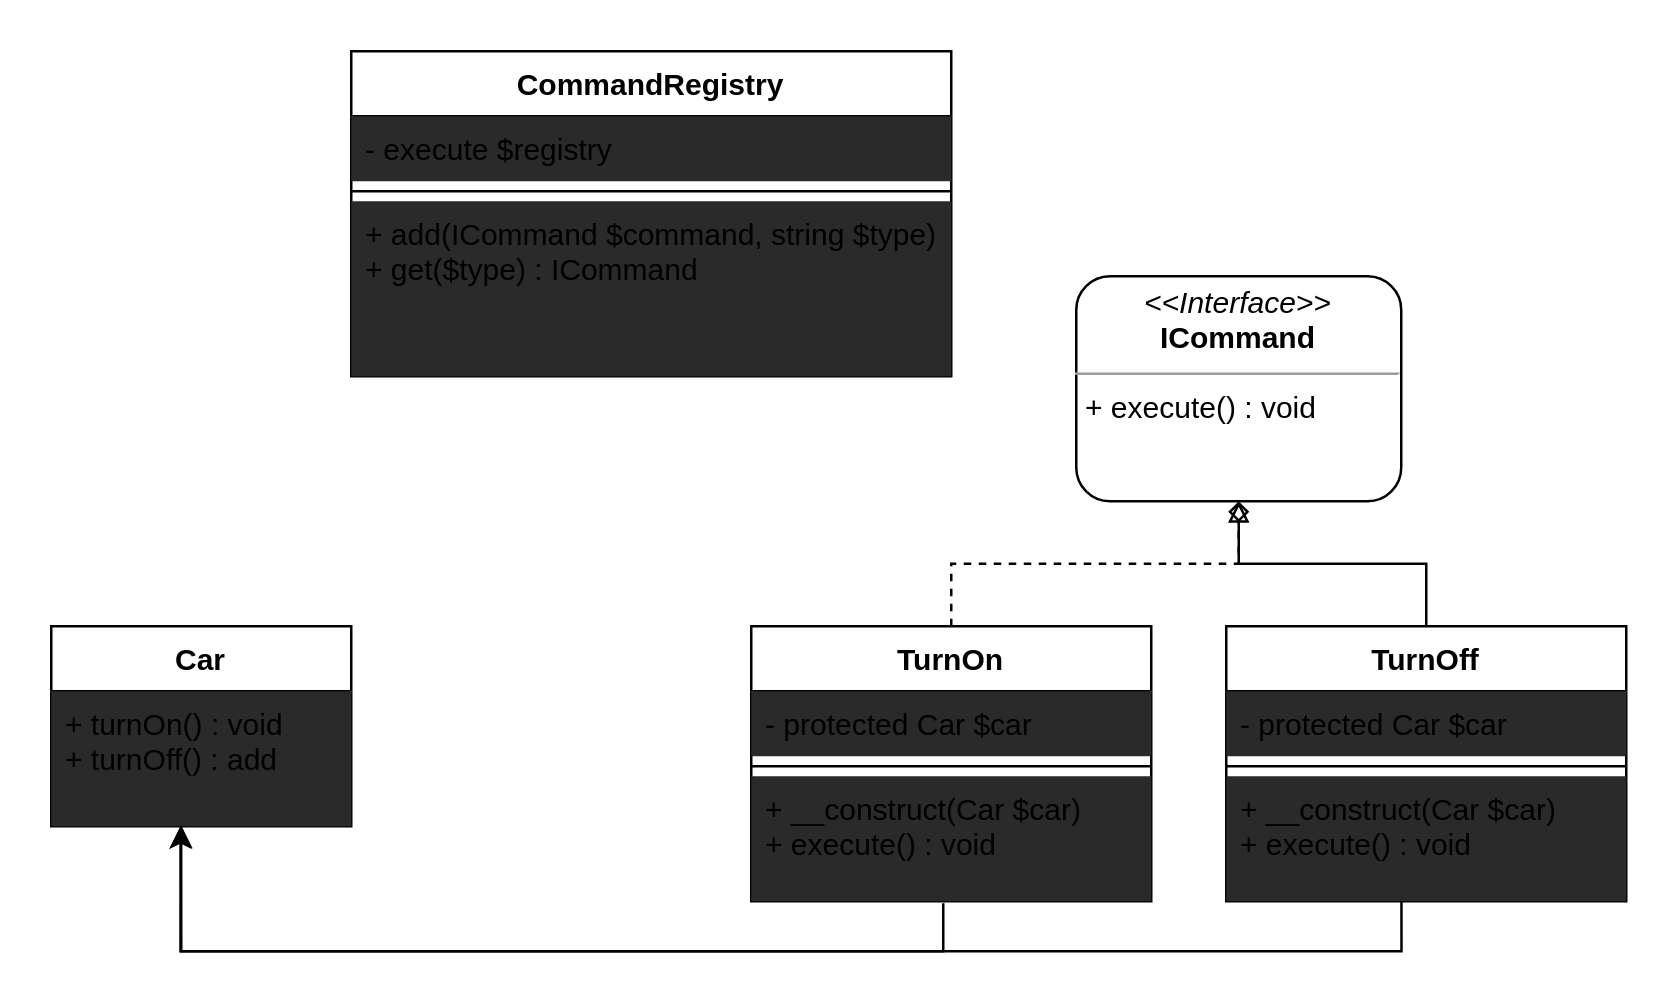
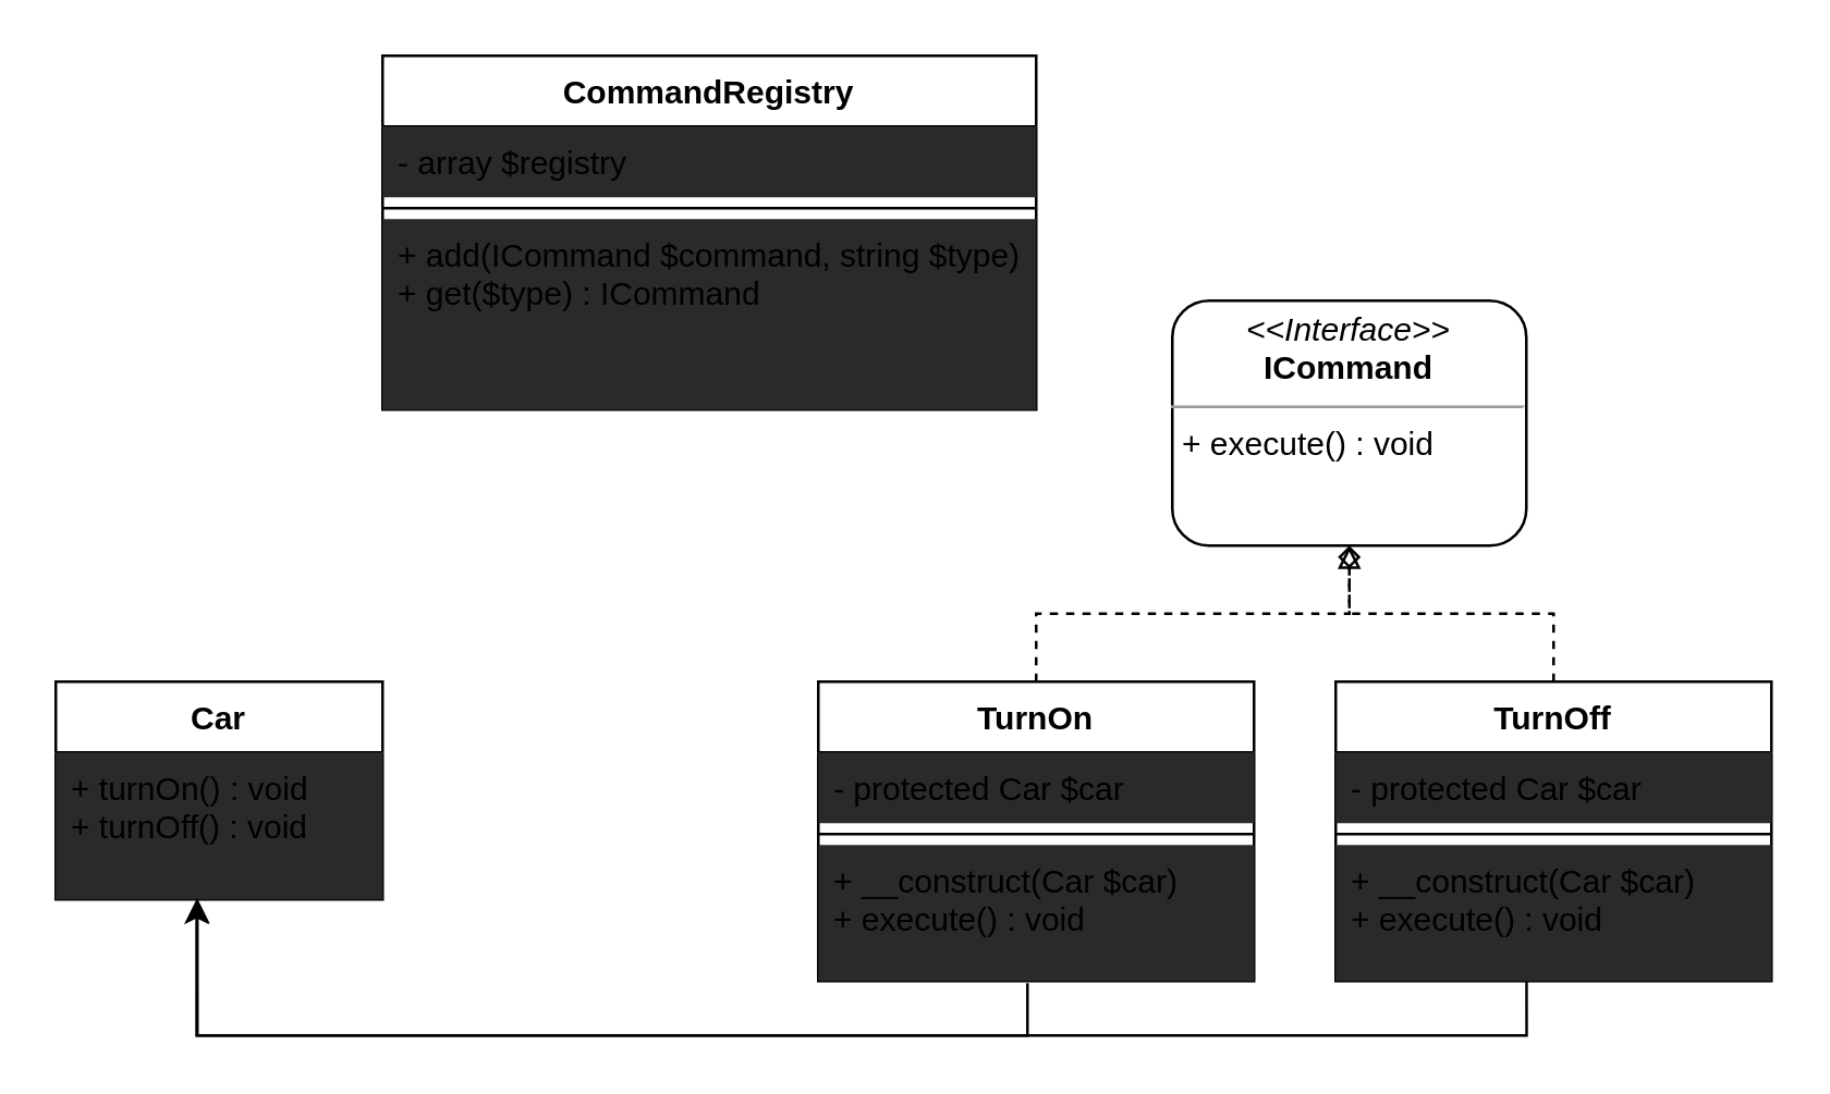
- <mxCell id="18" value="- execute $registry " style="text;strokeColor=none;align=left;verticalAlign=top;spacingLeft=4;spacingRight=4;overflow=hidden;rotatable=0;points=[[0,0.5],[1,0.5]];portConstraint=eastwest;fillColor=#2a2a2a;" parent="17" vertex="1"><mxGeometry y="26" width="240" height="26" as="geometry" /></mxCell>
+ <mxCell id="18" value="- array $registry " style="text;strokeColor=none;align=left;verticalAlign=top;spacingLeft=4;spacingRight=4;overflow=hidden;rotatable=0;points=[[0,0.5],[1,0.5]];portConstraint=eastwest;fillColor=#2a2a2a;" parent="17" vertex="1"><mxGeometry y="26" width="240" height="26" as="geometry" /></mxCell>
- <mxCell id="11" value="" style="edgeStyle=orthogonalEdgeStyle;rounded=0;orthogonalLoop=1;jettySize=auto;html=1;dashed=0;endArrow=block;endFill=0;" parent="1" source="13" target="4" edge="1"><mxGeometry relative="1" as="geometry" /></mxCell>
+ <mxCell id="11" value="" style="edgeStyle=orthogonalEdgeStyle;rounded=0;orthogonalLoop=1;jettySize=auto;html=1;dashed=1;endArrow=block;endFill=0;" parent="1" source="13" target="4" edge="1"><mxGeometry relative="1" as="geometry" /></mxCell>
- <mxCell id="3" value="+ turnOn() : void&#10;+ turnOff() : add&#10;" style="text;strokeColor=none;align=left;verticalAlign=top;spacingLeft=4;spacingRight=4;overflow=hidden;rotatable=0;points=[[0,0.5],[1,0.5]];portConstraint=eastwest;fillColor=#2a2a2a;" parent="2" vertex="1"><mxGeometry y="26" width="120" height="54" as="geometry" /></mxCell>
+ <mxCell id="3" value="+ turnOn() : void&#10;+ turnOff() : void&#10;" style="text;strokeColor=none;align=left;verticalAlign=top;spacingLeft=4;spacingRight=4;overflow=hidden;rotatable=0;points=[[0,0.5],[1,0.5]];portConstraint=eastwest;fillColor=#2a2a2a;" parent="2" vertex="1"><mxGeometry y="26" width="120" height="54" as="geometry" /></mxCell>
